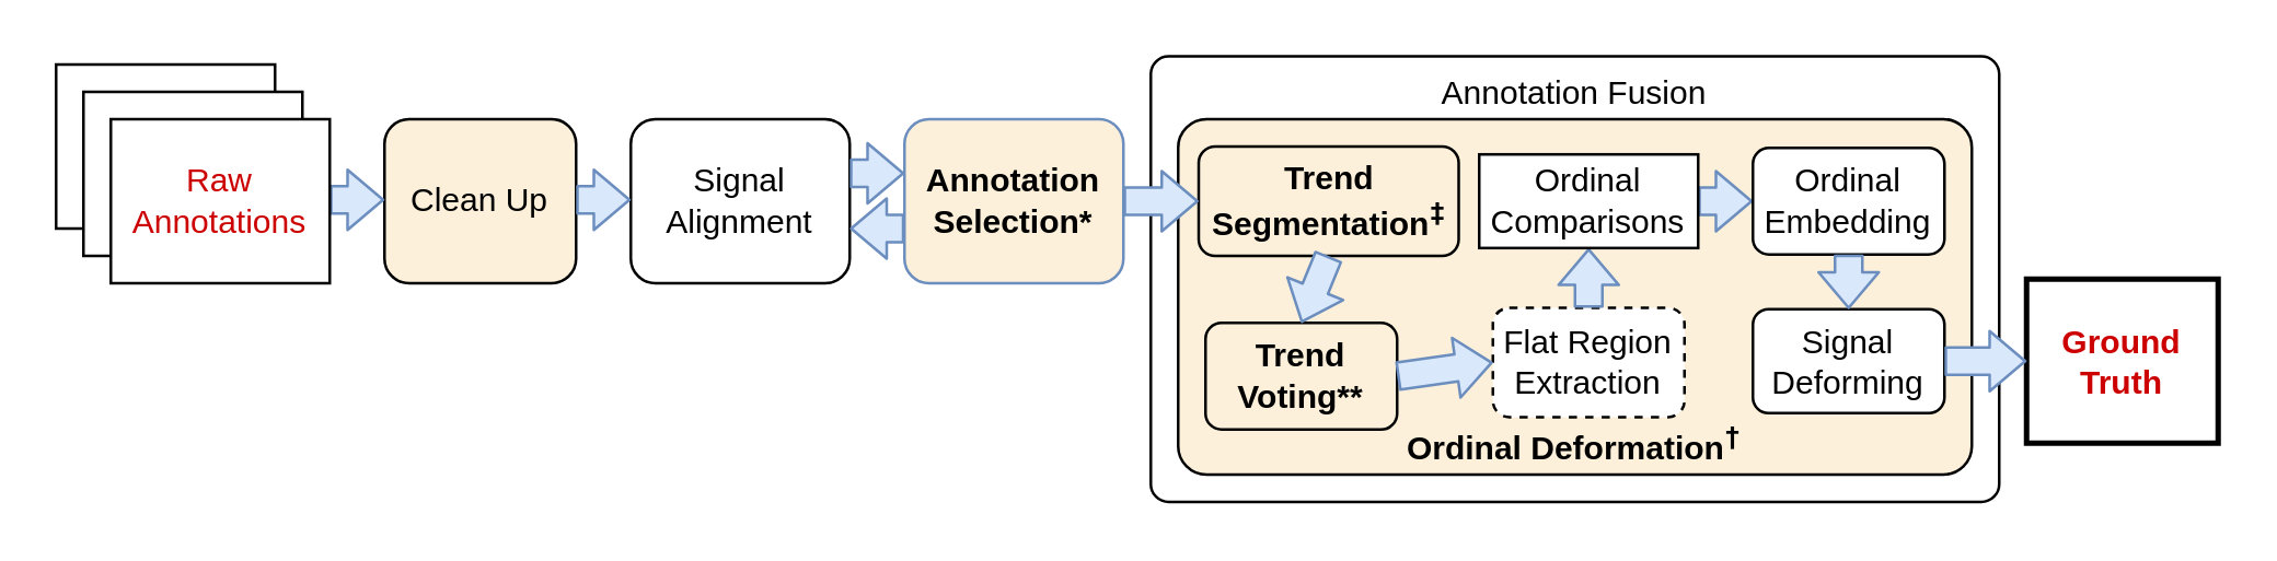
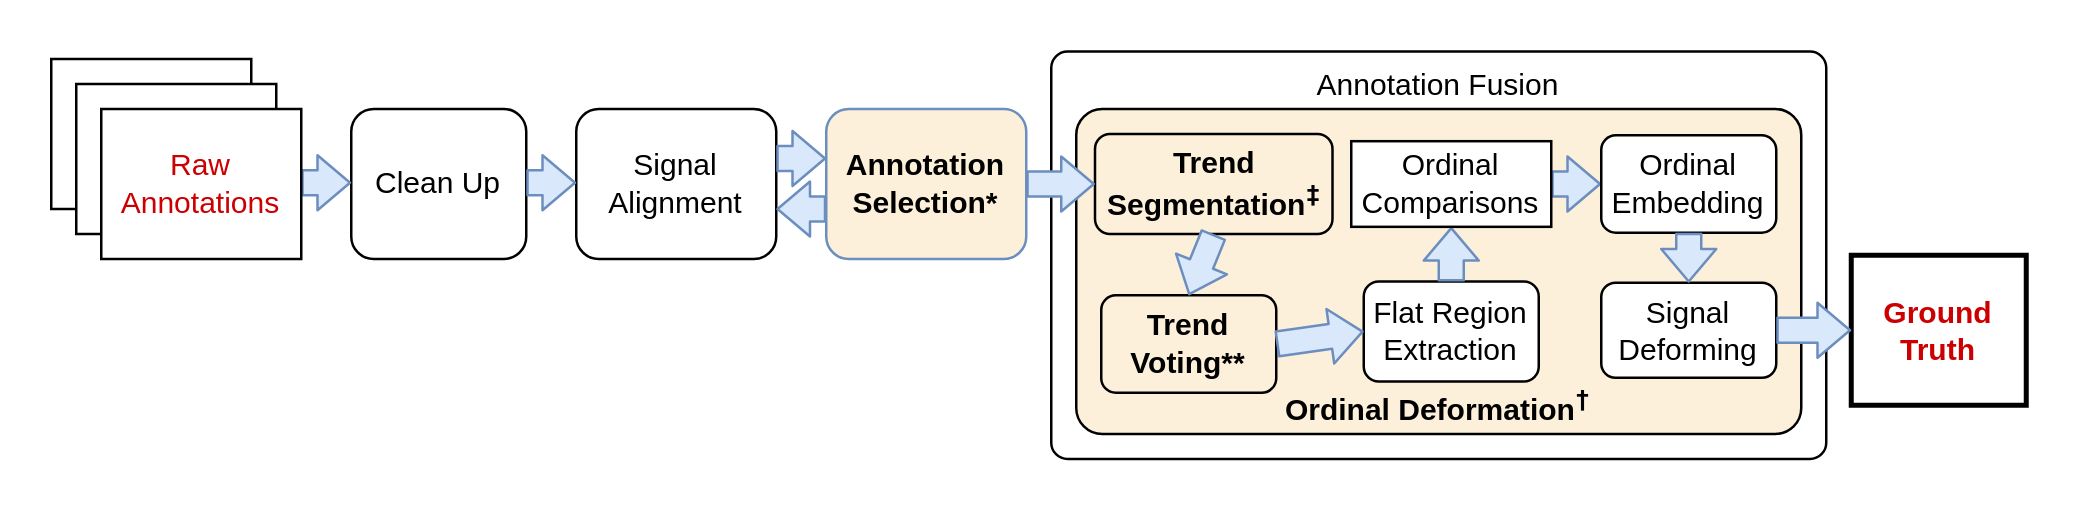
- <mxCell id="7" value="Clean Up" style="rounded=1;whiteSpace=wrap;html=1;fillColor=#fcf0da;" parent="1" vertex="1"><mxGeometry x="140" y="43" width="70" height="60" as="geometry" /></mxCell>
+ <mxCell id="7" value="Clean Up" style="rounded=1;whiteSpace=wrap;html=1;" parent="1" vertex="1"><mxGeometry x="140" y="43" width="70" height="60" as="geometry" /></mxCell>
- <mxCell id="10" value="Flat Region Extraction" style="rounded=1;whiteSpace=wrap;html=1;dashed=1;" parent="1" vertex="1"><mxGeometry x="545" y="112" width="70" height="40" as="geometry" /></mxCell>
+ <mxCell id="10" value="Flat Region Extraction" style="rounded=1;whiteSpace=wrap;html=1;" parent="1" vertex="1"><mxGeometry x="545" y="112" width="70" height="40" as="geometry" /></mxCell>
